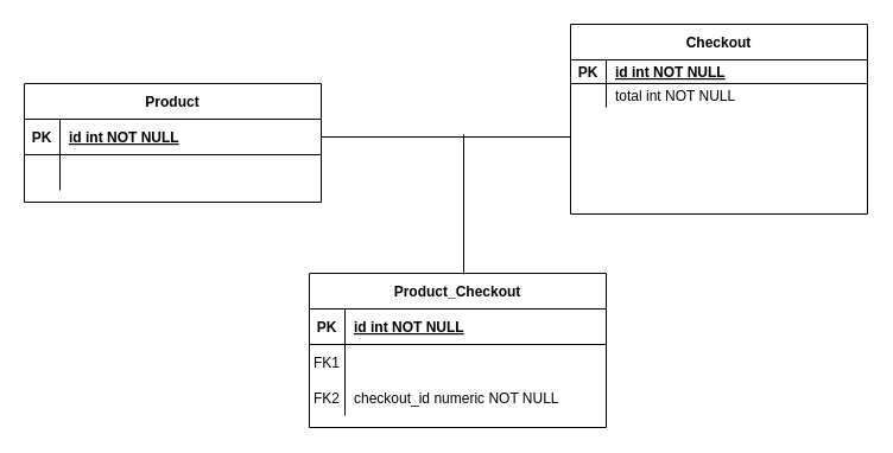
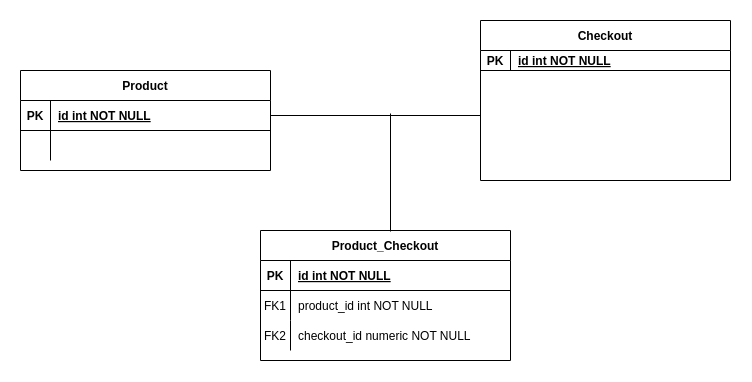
- <mxCell id="21" value="total int NOT NULL" style="shape=partialRectangle;overflow=hidden;connectable=0;fillColor=none;top=0;left=0;bottom=0;right=0;align=left;spacingLeft=6;" vertex="1" parent="19"><mxGeometry x="30" width="220" height="20" as="geometry" /></mxCell>
+ <mxCell id="28" value="product_id int NOT NULL" style="shape=partialRectangle;overflow=hidden;connectable=0;fillColor=none;top=0;left=0;bottom=0;right=0;align=left;spacingLeft=6;" vertex="1" parent="26"><mxGeometry x="30" width="220" height="30" as="geometry" /></mxCell>
